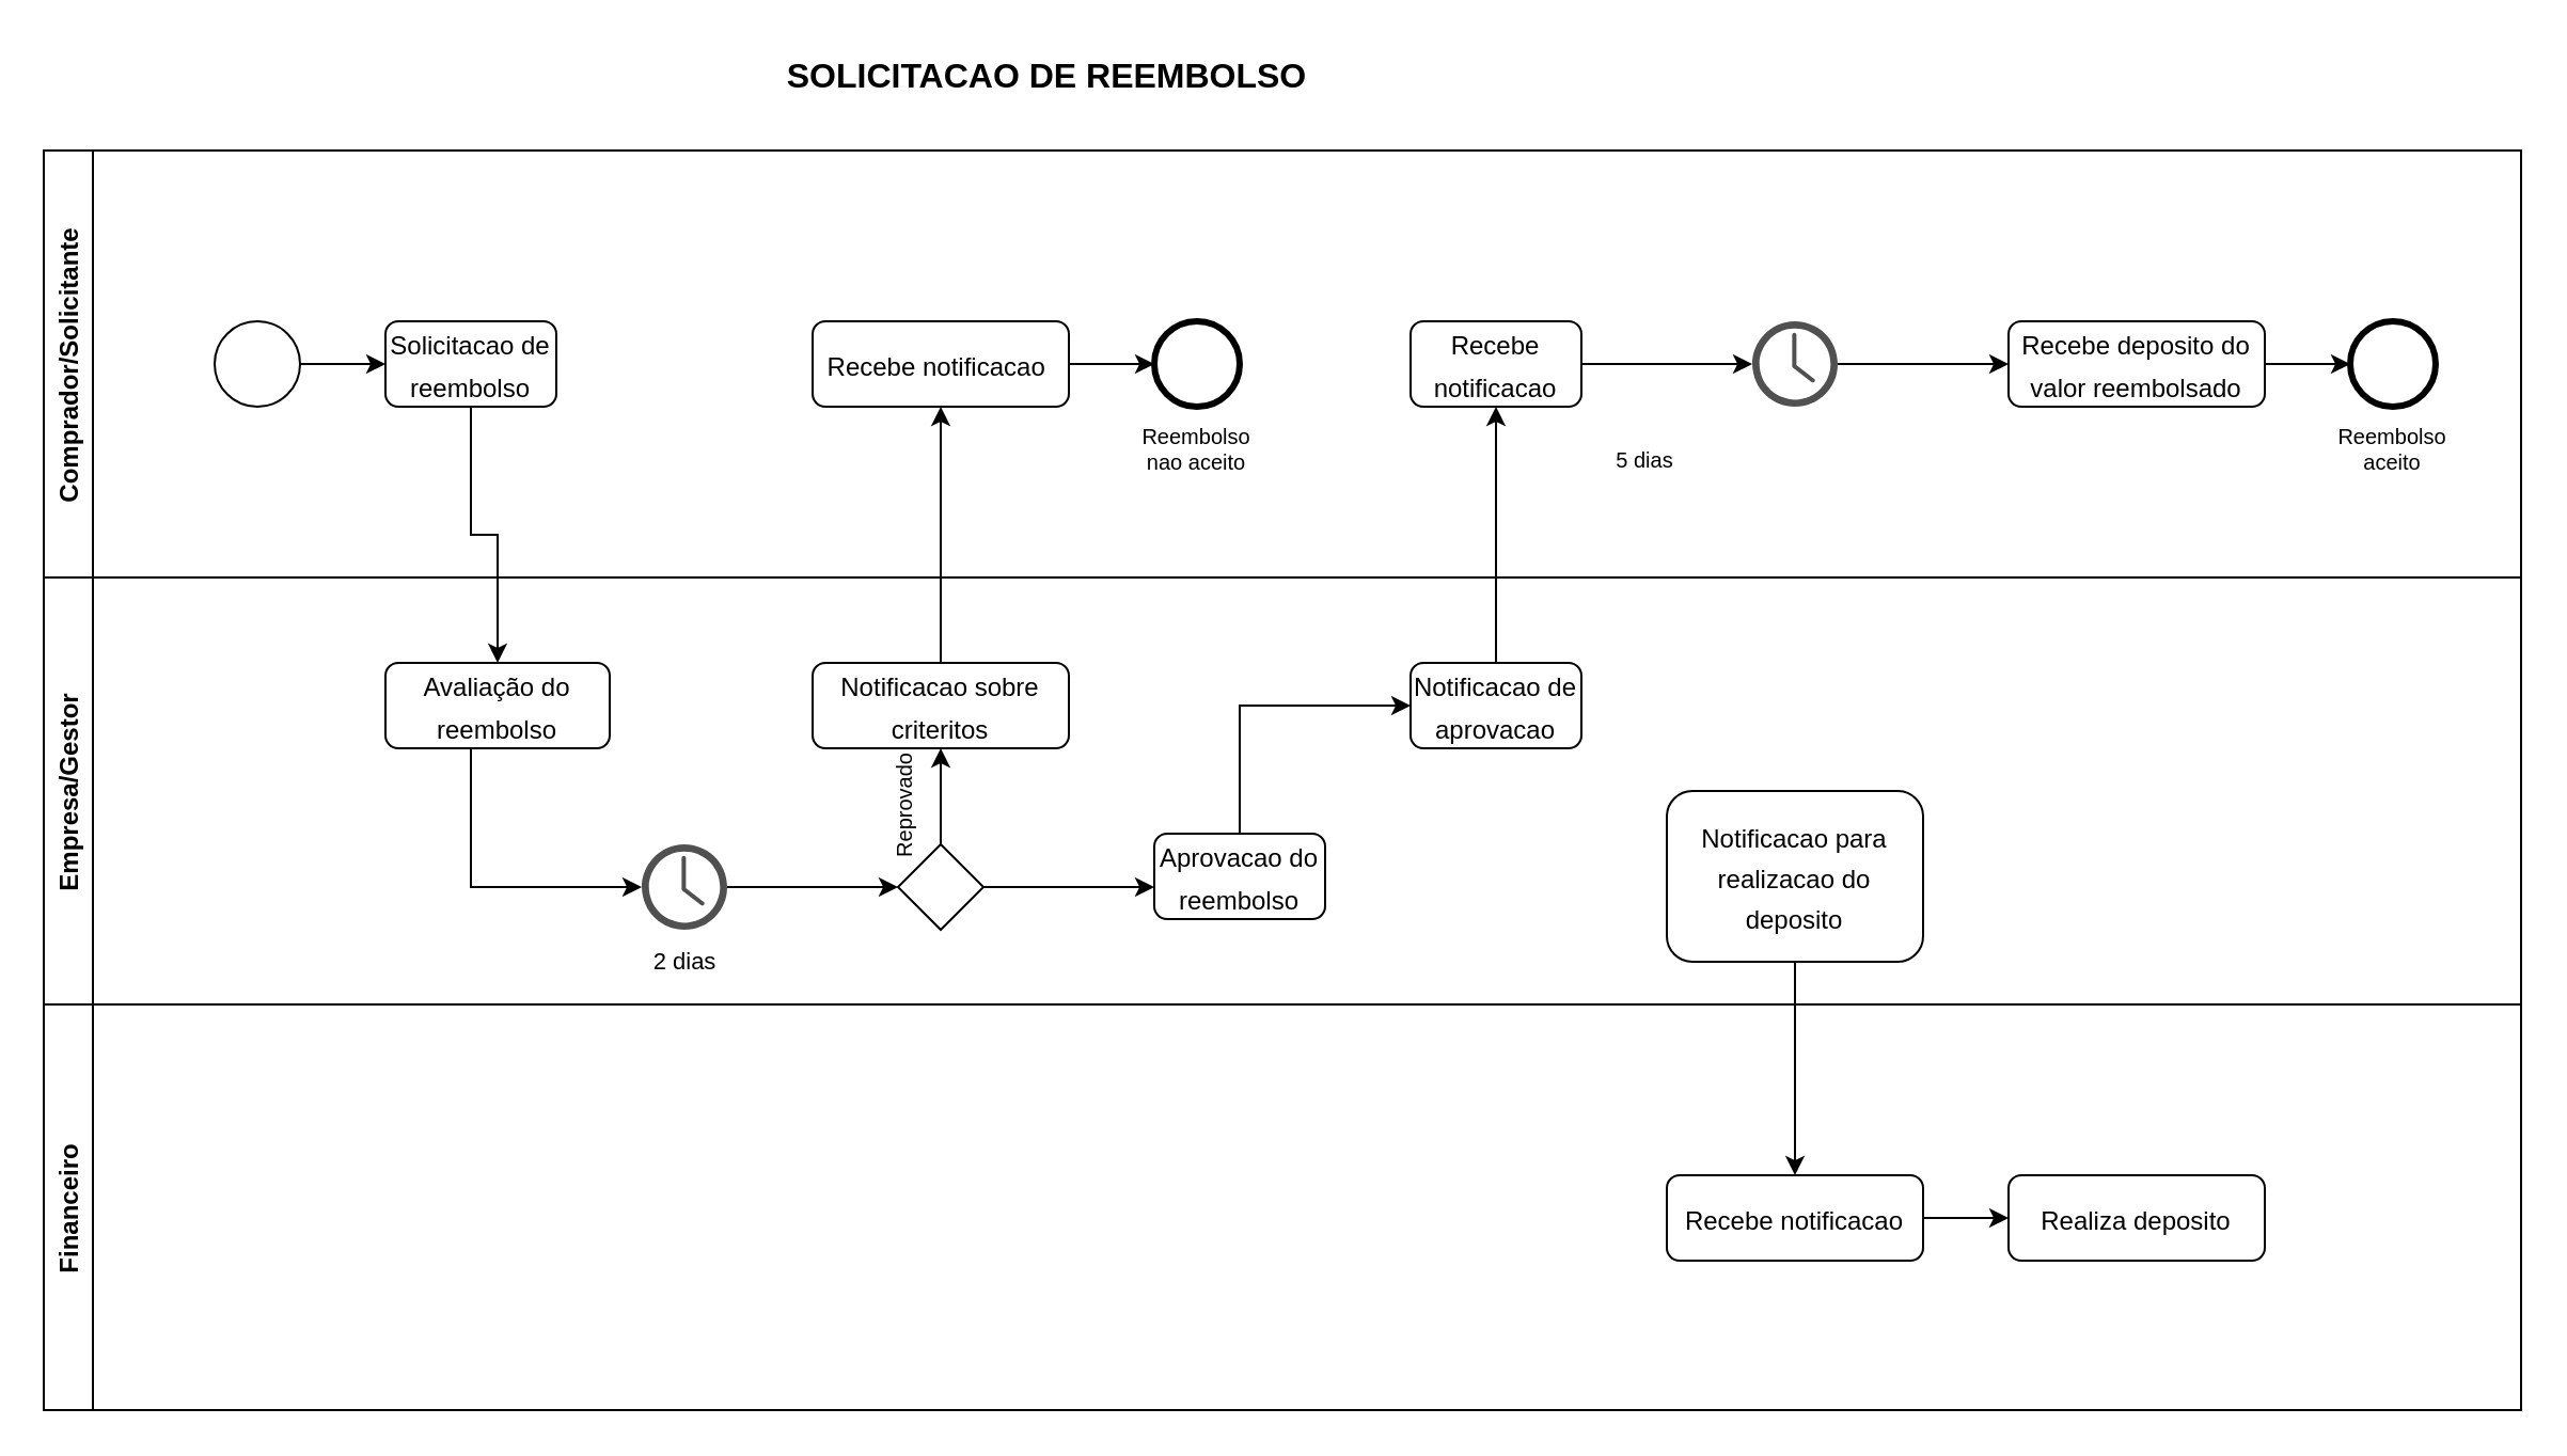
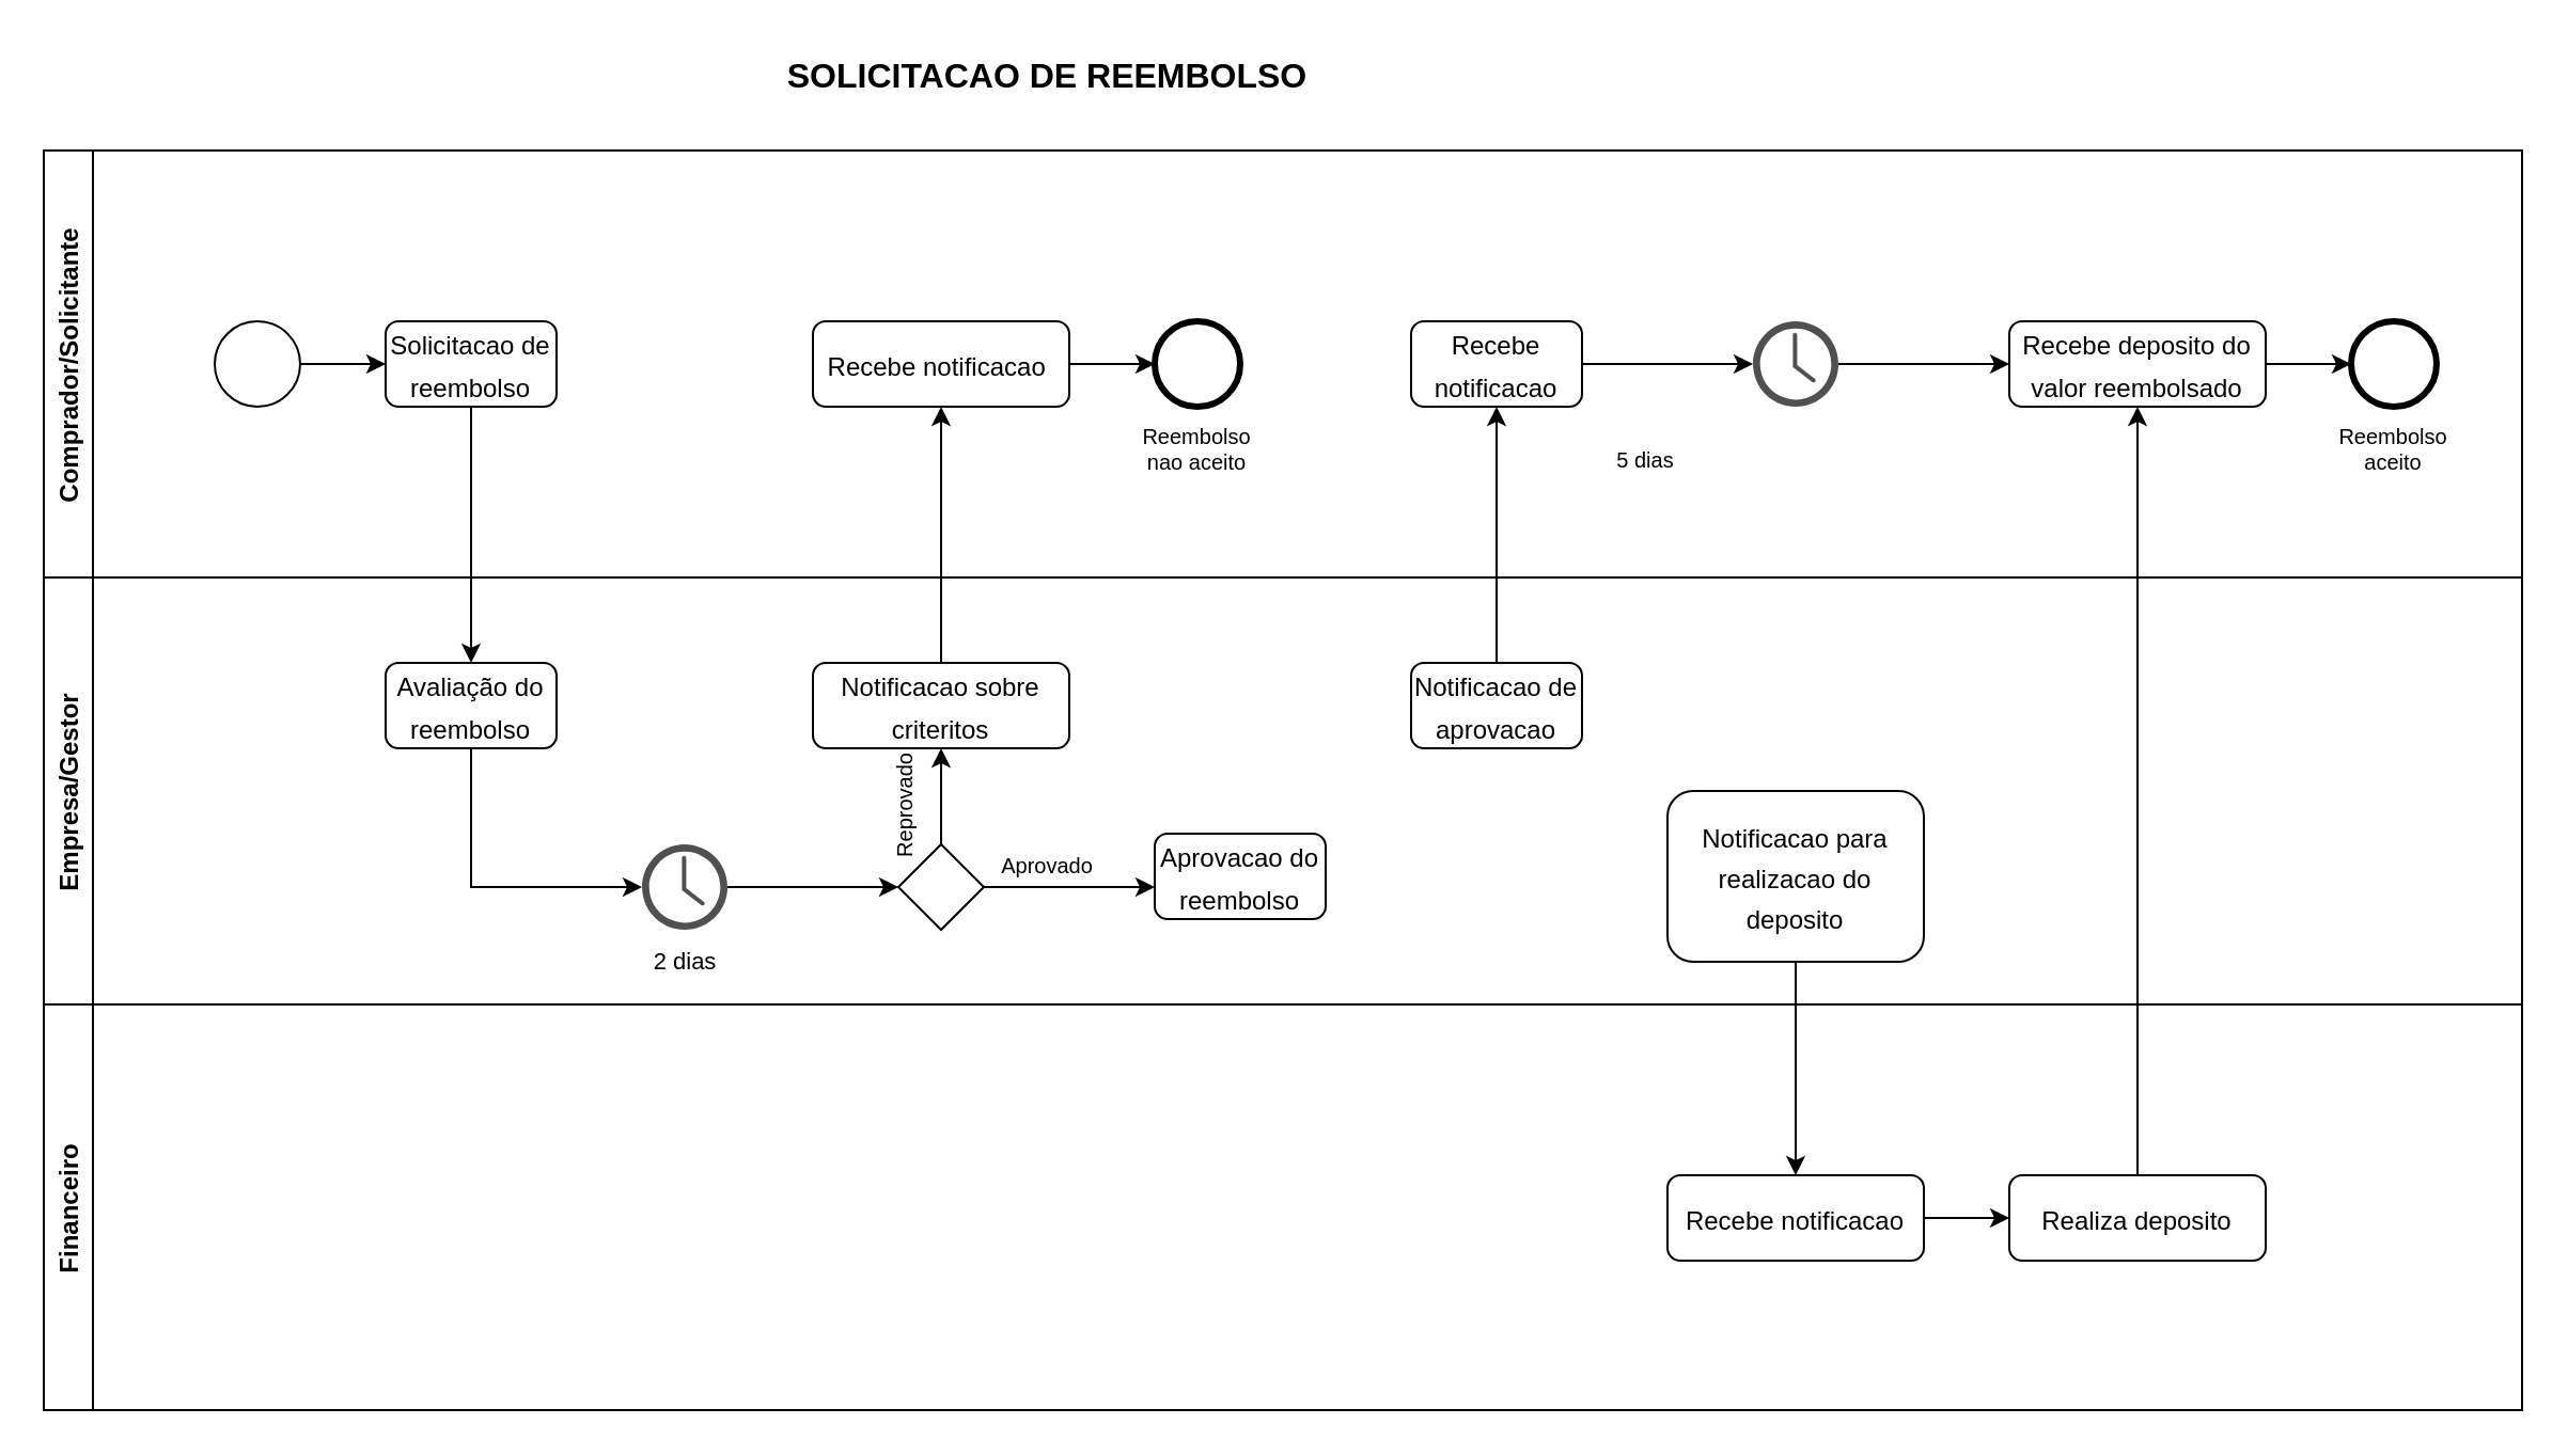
- <mxCell id="7" value="&lt;font style=&quot;font-size: 12px;&quot;&gt;Avaliação do reembolso&lt;/font&gt;" style="rounded=1;whiteSpace=wrap;html=1;fontSize=16;" vertex="1" parent="2"><mxGeometry x="160" y="40" width="105" height="40" as="geometry" /></mxCell>
+ <mxCell id="7" value="&lt;font style=&quot;font-size: 12px;&quot;&gt;Avaliação do reembolso&lt;/font&gt;" style="rounded=1;whiteSpace=wrap;html=1;fontSize=16;" vertex="1" parent="2"><mxGeometry x="160" y="40" width="80" height="40" as="geometry" /></mxCell>
- <mxCell id="17" style="edgeStyle=orthogonalEdgeStyle;rounded=0;orthogonalLoop=1;jettySize=auto;html=1;fontSize=10;entryX=0;entryY=0.5;entryDx=0;entryDy=0;" edge="1" parent="2" source="11" target="16"><mxGeometry relative="1" as="geometry"><mxPoint x="560" y="60" as="targetPoint" /><Array as="points"><mxPoint x="560" y="60" /></Array></mxGeometry></mxCell>
+ <mxCell id="44" style="edgeStyle=orthogonalEdgeStyle;rounded=0;orthogonalLoop=1;jettySize=auto;html=1;entryX=0.5;entryY=1;entryDx=0;entryDy=0;fontSize=10;" edge="1" parent="1" source="38" target="26"><mxGeometry relative="1" as="geometry" /></mxCell>
+ <mxCell id="14" value="Aprovado" style="text;html=1;strokeColor=none;fillColor=none;align=center;verticalAlign=middle;whiteSpace=wrap;rounded=0;strokeWidth=3;fontSize=10;" vertex="1" parent="2"><mxGeometry x="440" y="120" width="60" height="30" as="geometry" /></mxCell>
